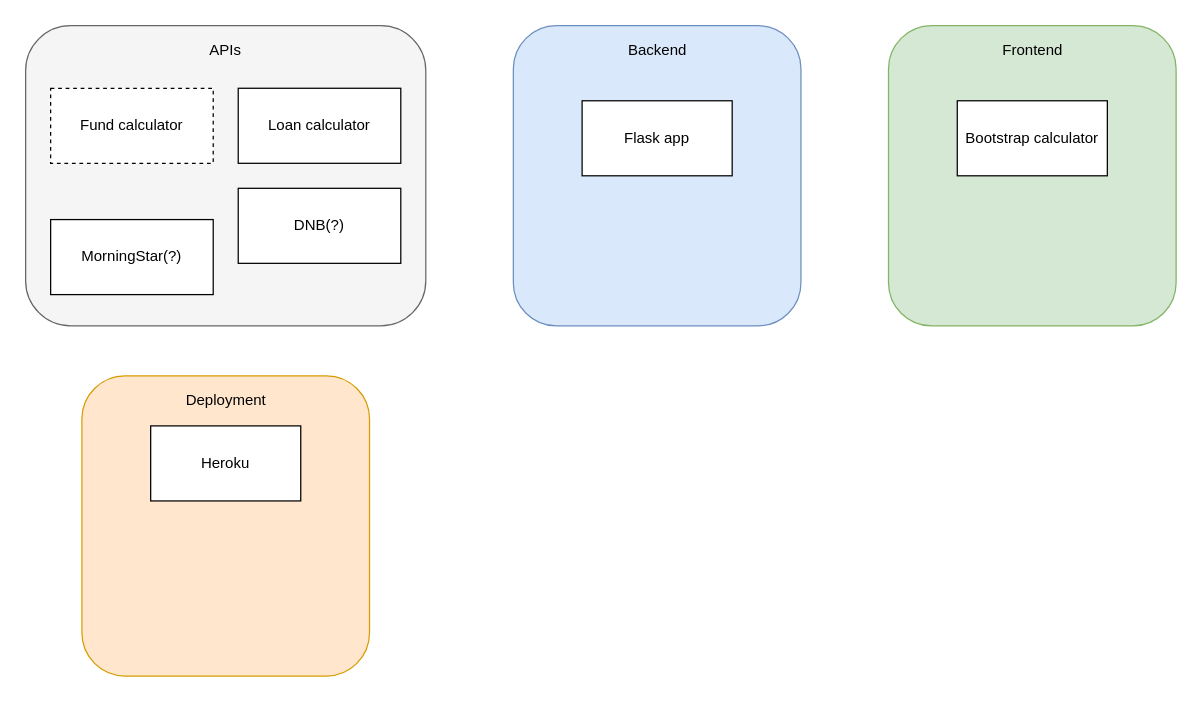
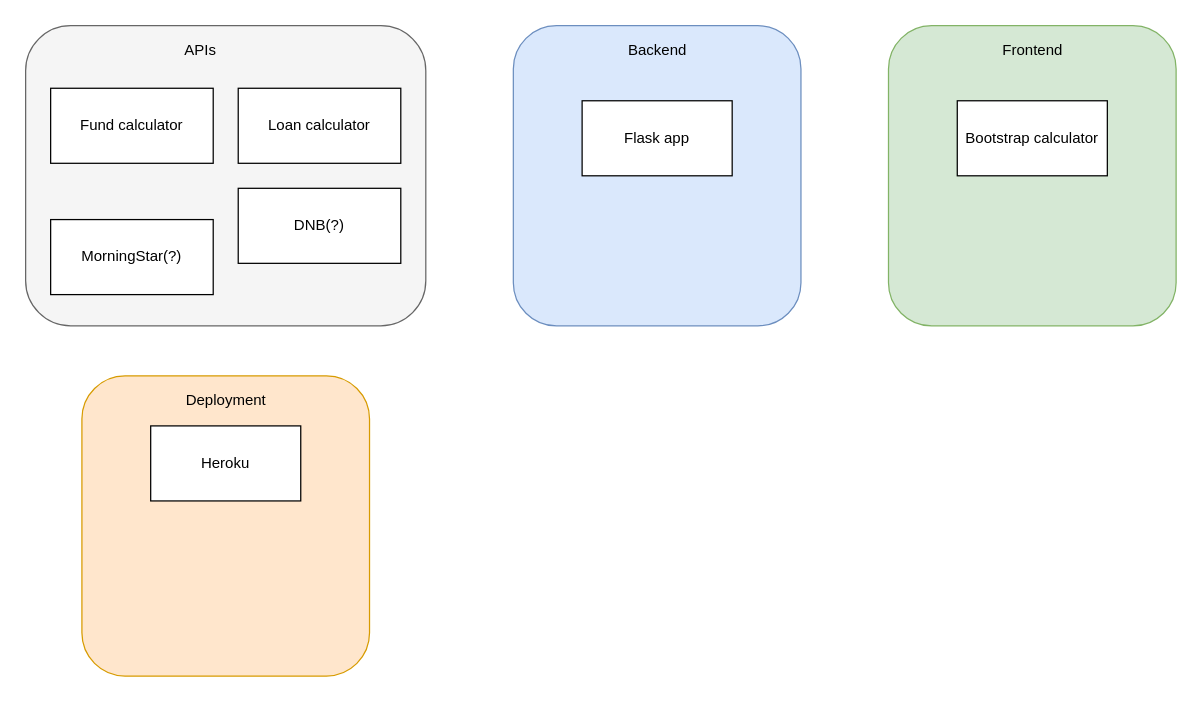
- <mxCell id="4" value="APIs" style="text;html=1;strokeColor=none;fillColor=none;align=center;verticalAlign=middle;whiteSpace=wrap;rounded=0;" vertex="1" parent="1"><mxGeometry x="160" y="30" width="40" height="20" as="geometry" /></mxCell>
+ <mxCell id="4" value="APIs" style="text;html=1;strokeColor=none;fillColor=none;align=center;verticalAlign=middle;whiteSpace=wrap;rounded=0;" vertex="1" parent="1"><mxGeometry x="140" y="30" width="40" height="20" as="geometry" /></mxCell>
- <mxCell id="3" value="Fund calculator" style="rounded=0;whiteSpace=wrap;html=1;dashed=1;" vertex="1" parent="1"><mxGeometry x="40" y="70" width="130" height="60" as="geometry" /></mxCell>
+ <mxCell id="3" value="Fund calculator" style="rounded=0;whiteSpace=wrap;html=1;" vertex="1" parent="1"><mxGeometry x="40" y="70" width="130" height="60" as="geometry" /></mxCell>
